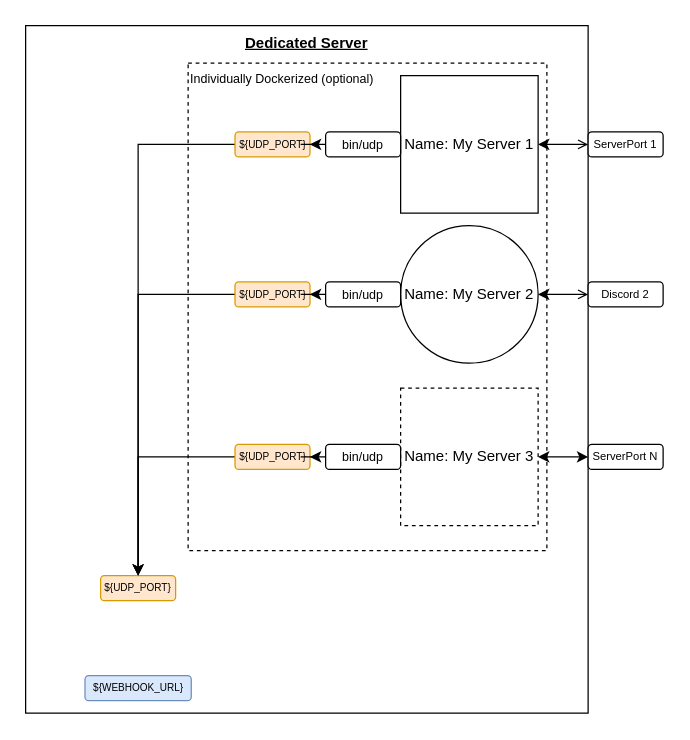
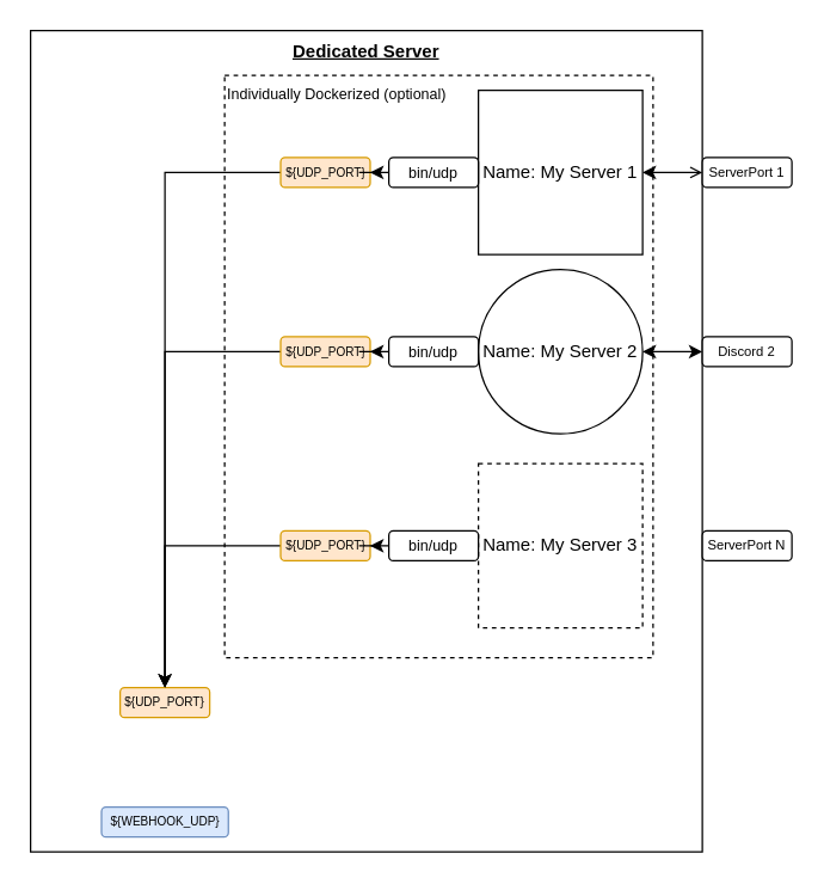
- <mxCell id="9" style="edgeStyle=orthogonalEdgeStyle;rounded=0;orthogonalLoop=1;jettySize=auto;html=1;entryX=0;entryY=0.5;entryDx=0;entryDy=0;fontSize=12;startArrow=classic;startFill=1;endArrow=open;" parent="1" source="10" target="18" edge="1"><mxGeometry relative="1" as="geometry" /></mxCell>
+ <mxCell id="9" style="edgeStyle=orthogonalEdgeStyle;rounded=0;orthogonalLoop=1;jettySize=auto;html=1;entryX=0;entryY=0.5;entryDx=0;entryDy=0;fontSize=12;startArrow=classic;startFill=1;" parent="1" source="10" target="18" edge="1"><mxGeometry relative="1" as="geometry" /></mxCell>
- <mxCell id="13" style="edgeStyle=orthogonalEdgeStyle;rounded=0;orthogonalLoop=1;jettySize=auto;html=1;entryX=0;entryY=0.5;entryDx=0;entryDy=0;fontSize=12;startArrow=classic;startFill=1;" parent="1" source="14" target="17" edge="1"><mxGeometry relative="1" as="geometry" /></mxCell>
- <mxCell id="20" value="${WEBHOOK_URL}" style="rounded=1;whiteSpace=wrap;html=1;fontSize=8;fillColor=#dae8fc;strokeColor=#6c8ebf;" parent="1" vertex="1"><mxGeometry x="67.5" y="540" width="85" height="20" as="geometry" /></mxCell>
+ <mxCell id="20" value="${WEBHOOK_UDP}" style="rounded=1;whiteSpace=wrap;html=1;fontSize=8;fillColor=#dae8fc;strokeColor=#6c8ebf;" parent="1" vertex="1"><mxGeometry x="67.5" y="540" width="85" height="20" as="geometry" /></mxCell>
